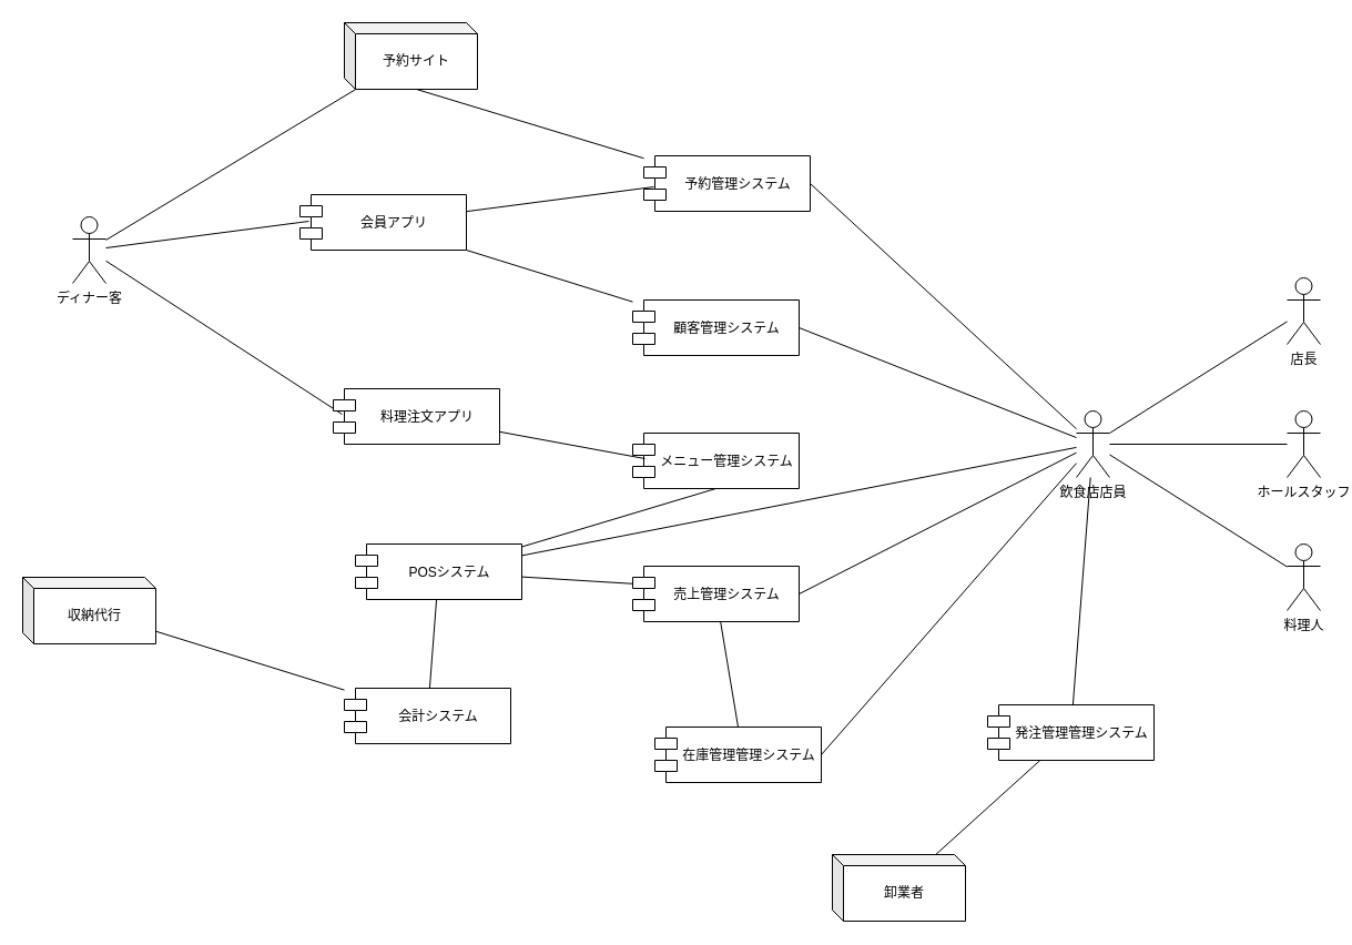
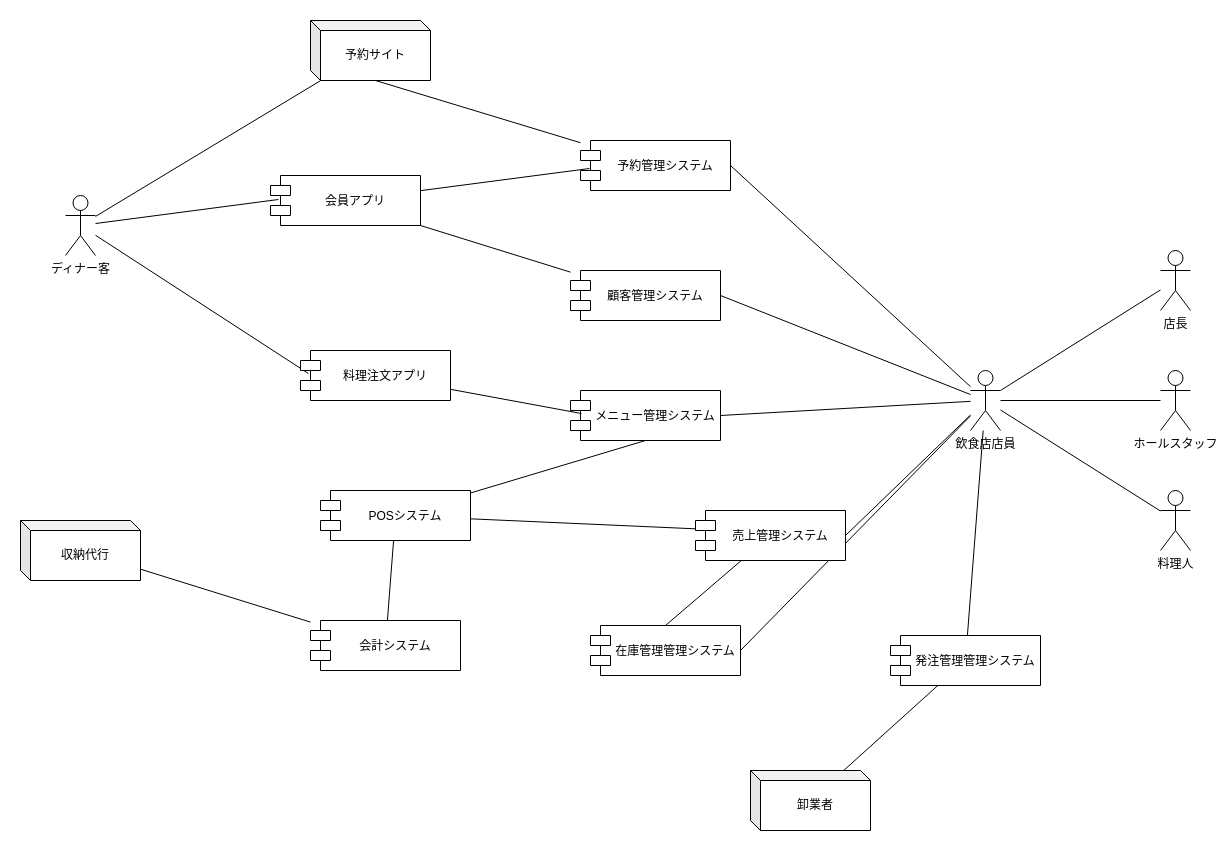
- <mxCell id="25" style="edgeStyle=none;html=1;endArrow=none;endFill=0;" edge="1" parent="1" source="31" target="35"><mxGeometry relative="1" as="geometry" /></mxCell>
+ <mxCell id="25" style="edgeStyle=none;html=1;entryX=1;entryY=0.5;entryDx=0;entryDy=0;endArrow=none;endFill=0;" edge="1" parent="1" source="31" target="16"><mxGeometry relative="1" as="geometry" /></mxCell>
- <mxCell id="37" value="売上管理システム" style="shape=module;align=left;spacingLeft=20;align=center;verticalAlign=middle;" parent="1" vertex="1"><mxGeometry x="570" y="510" width="150" height="50" as="geometry" /></mxCell>
+ <mxCell id="37" value="売上管理システム" style="shape=module;align=left;spacingLeft=20;align=center;verticalAlign=middle;" parent="1" vertex="1"><mxGeometry x="695" y="510" width="150" height="50" as="geometry" /></mxCell>
- <mxCell id="38" value="在庫管理管理システム" style="shape=module;align=left;spacingLeft=20;align=center;verticalAlign=middle;" parent="1" vertex="1"><mxGeometry x="590" y="655" width="150" height="50" as="geometry" /></mxCell>
+ <mxCell id="38" value="在庫管理管理システム" style="shape=module;align=left;spacingLeft=20;align=center;verticalAlign=middle;" parent="1" vertex="1"><mxGeometry x="590" y="625" width="150" height="50" as="geometry" /></mxCell>
